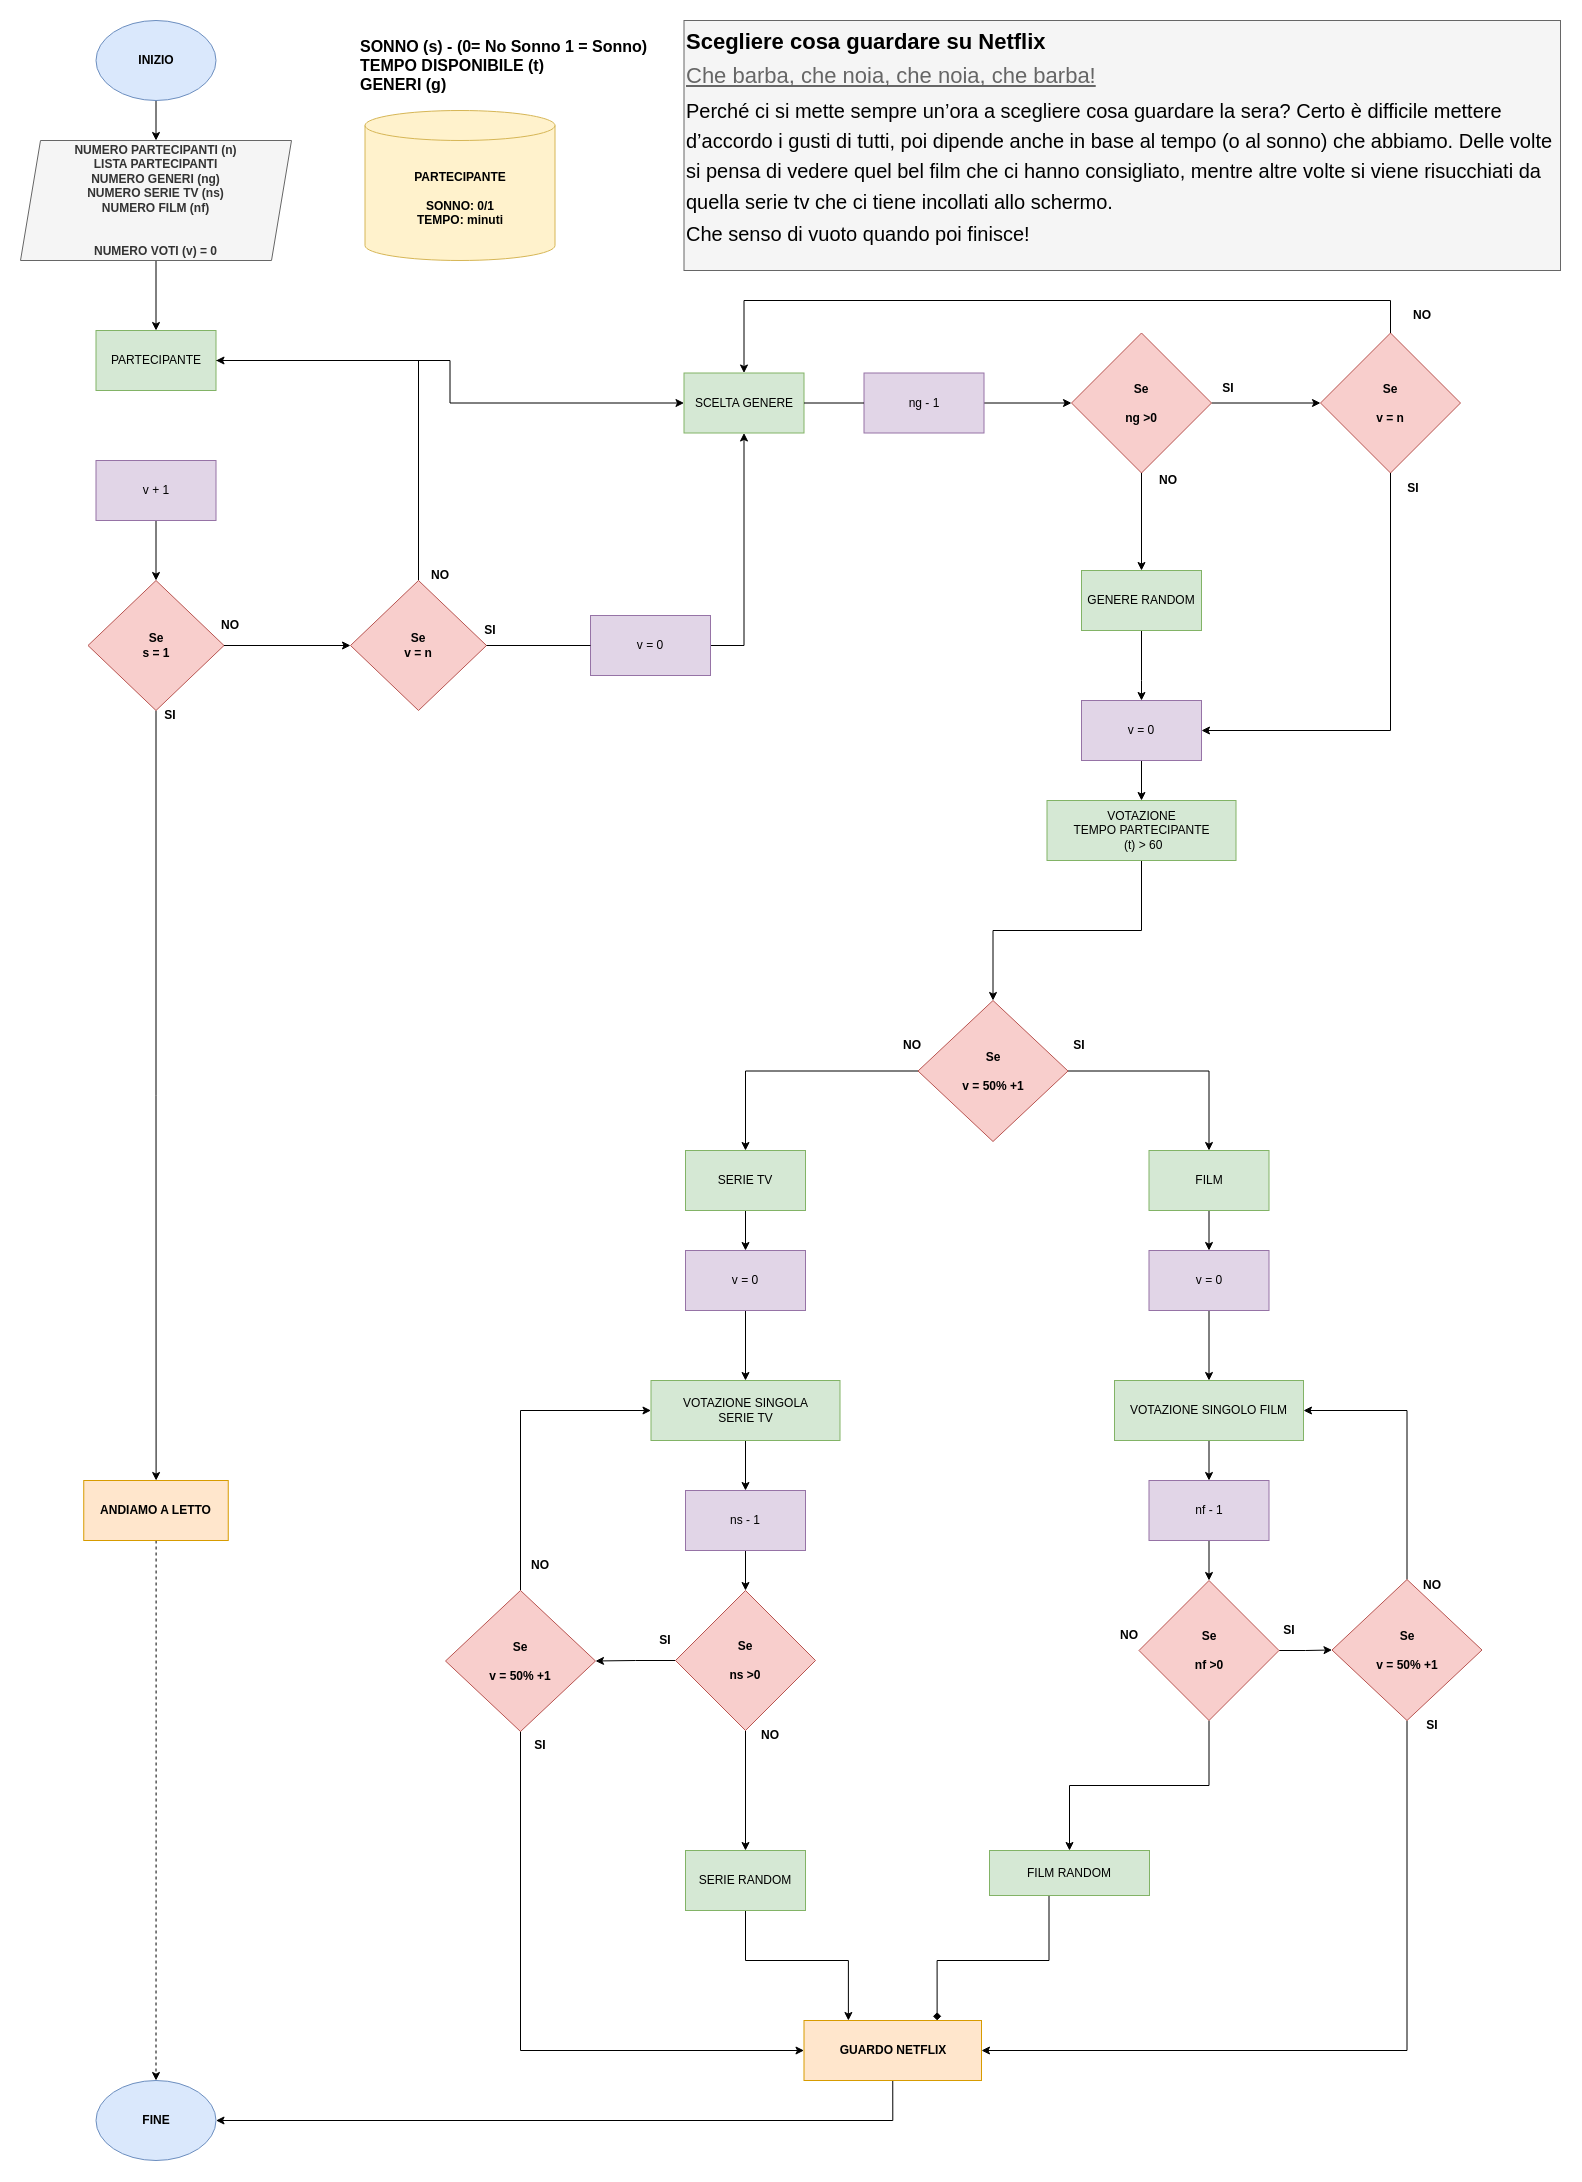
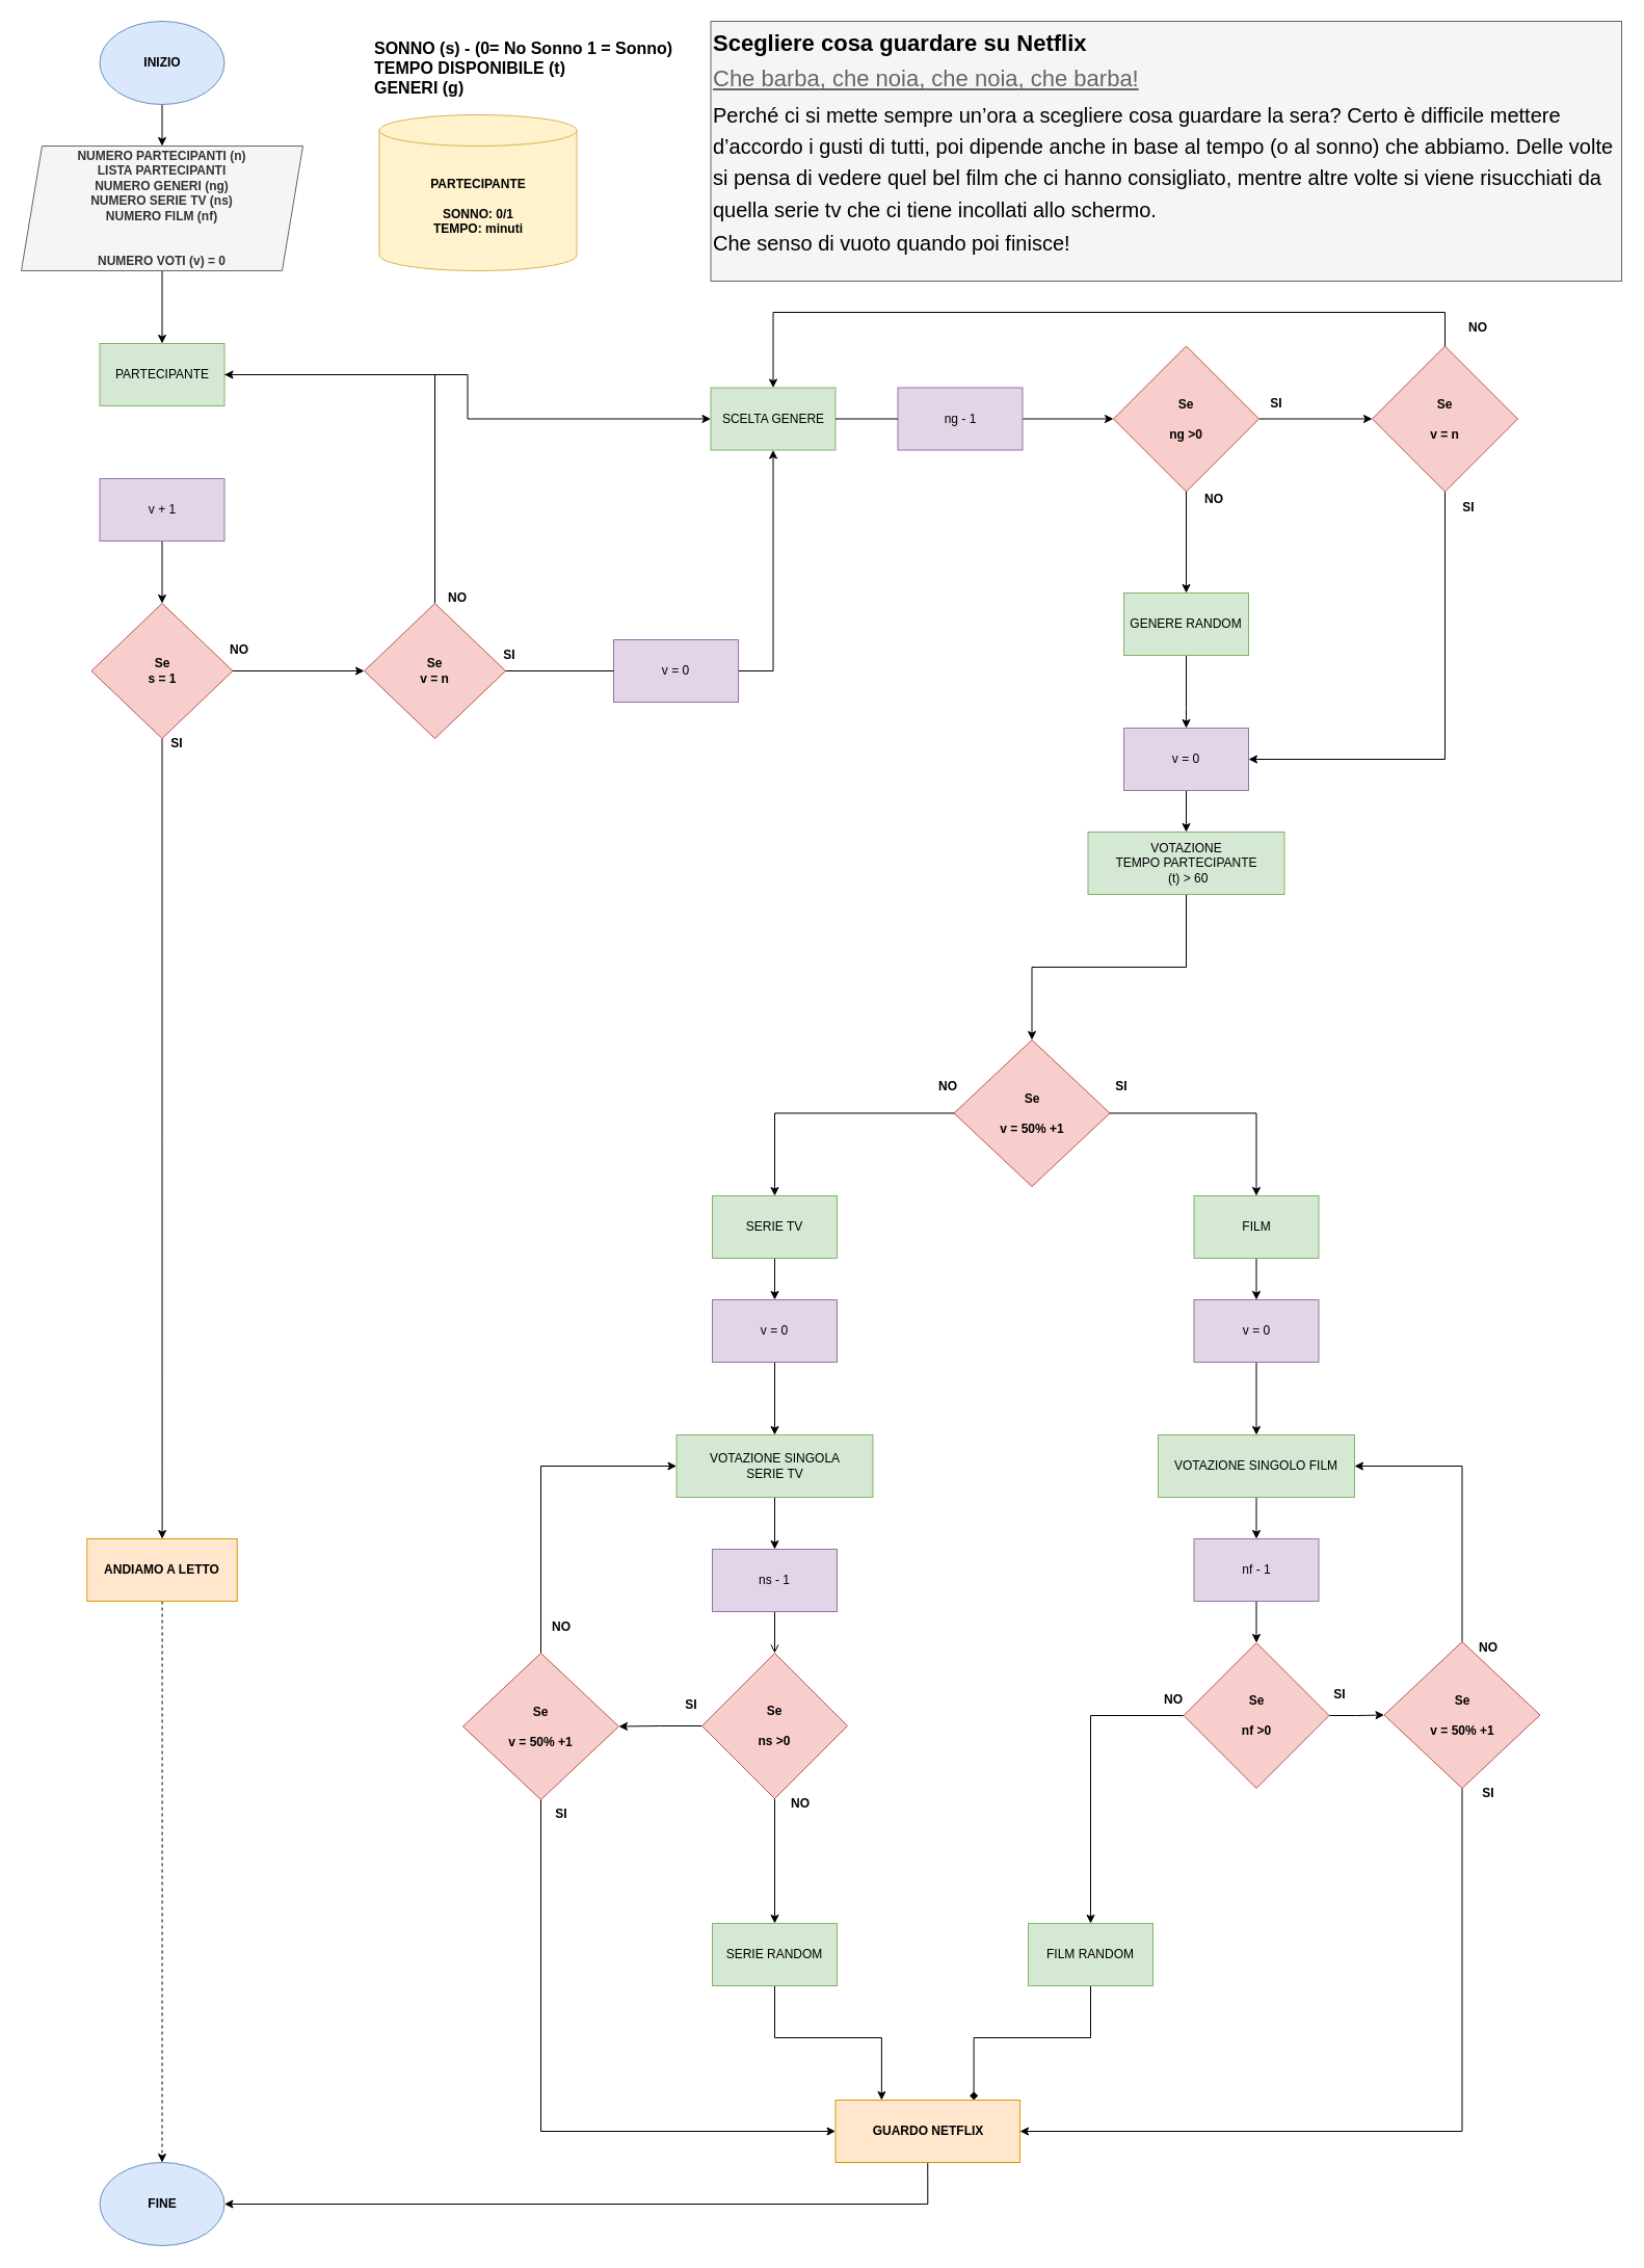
- <mxCell id="69" style="edgeStyle=orthogonalEdgeStyle;rounded=0;orthogonalLoop=1;jettySize=auto;html=1;entryX=0.5;entryY=0;entryDx=0;entryDy=0;" edge="1" parent="1" source="70" target="73"><mxGeometry relative="1" as="geometry" /></mxCell>
+ <mxCell id="69" style="edgeStyle=orthogonalEdgeStyle;rounded=0;orthogonalLoop=1;jettySize=auto;html=1;entryX=0.5;entryY=0;entryDx=0;entryDy=0;endArrow=open;" edge="1" parent="1" source="70" target="73"><mxGeometry relative="1" as="geometry" /></mxCell>
- <mxCell id="86" value="FILM RANDOM" style="rounded=0;whiteSpace=wrap;html=1;fillColor=#d5e8d4;strokeColor=#82b366;" vertex="1" parent="1"><mxGeometry x="989" y="1850" width="160" height="45" as="geometry" /></mxCell>
+ <mxCell id="86" value="FILM RANDOM" style="rounded=0;whiteSpace=wrap;html=1;fillColor=#d5e8d4;strokeColor=#82b366;" vertex="1" parent="1"><mxGeometry x="989" y="1850" width="120" height="60" as="geometry" /></mxCell>
